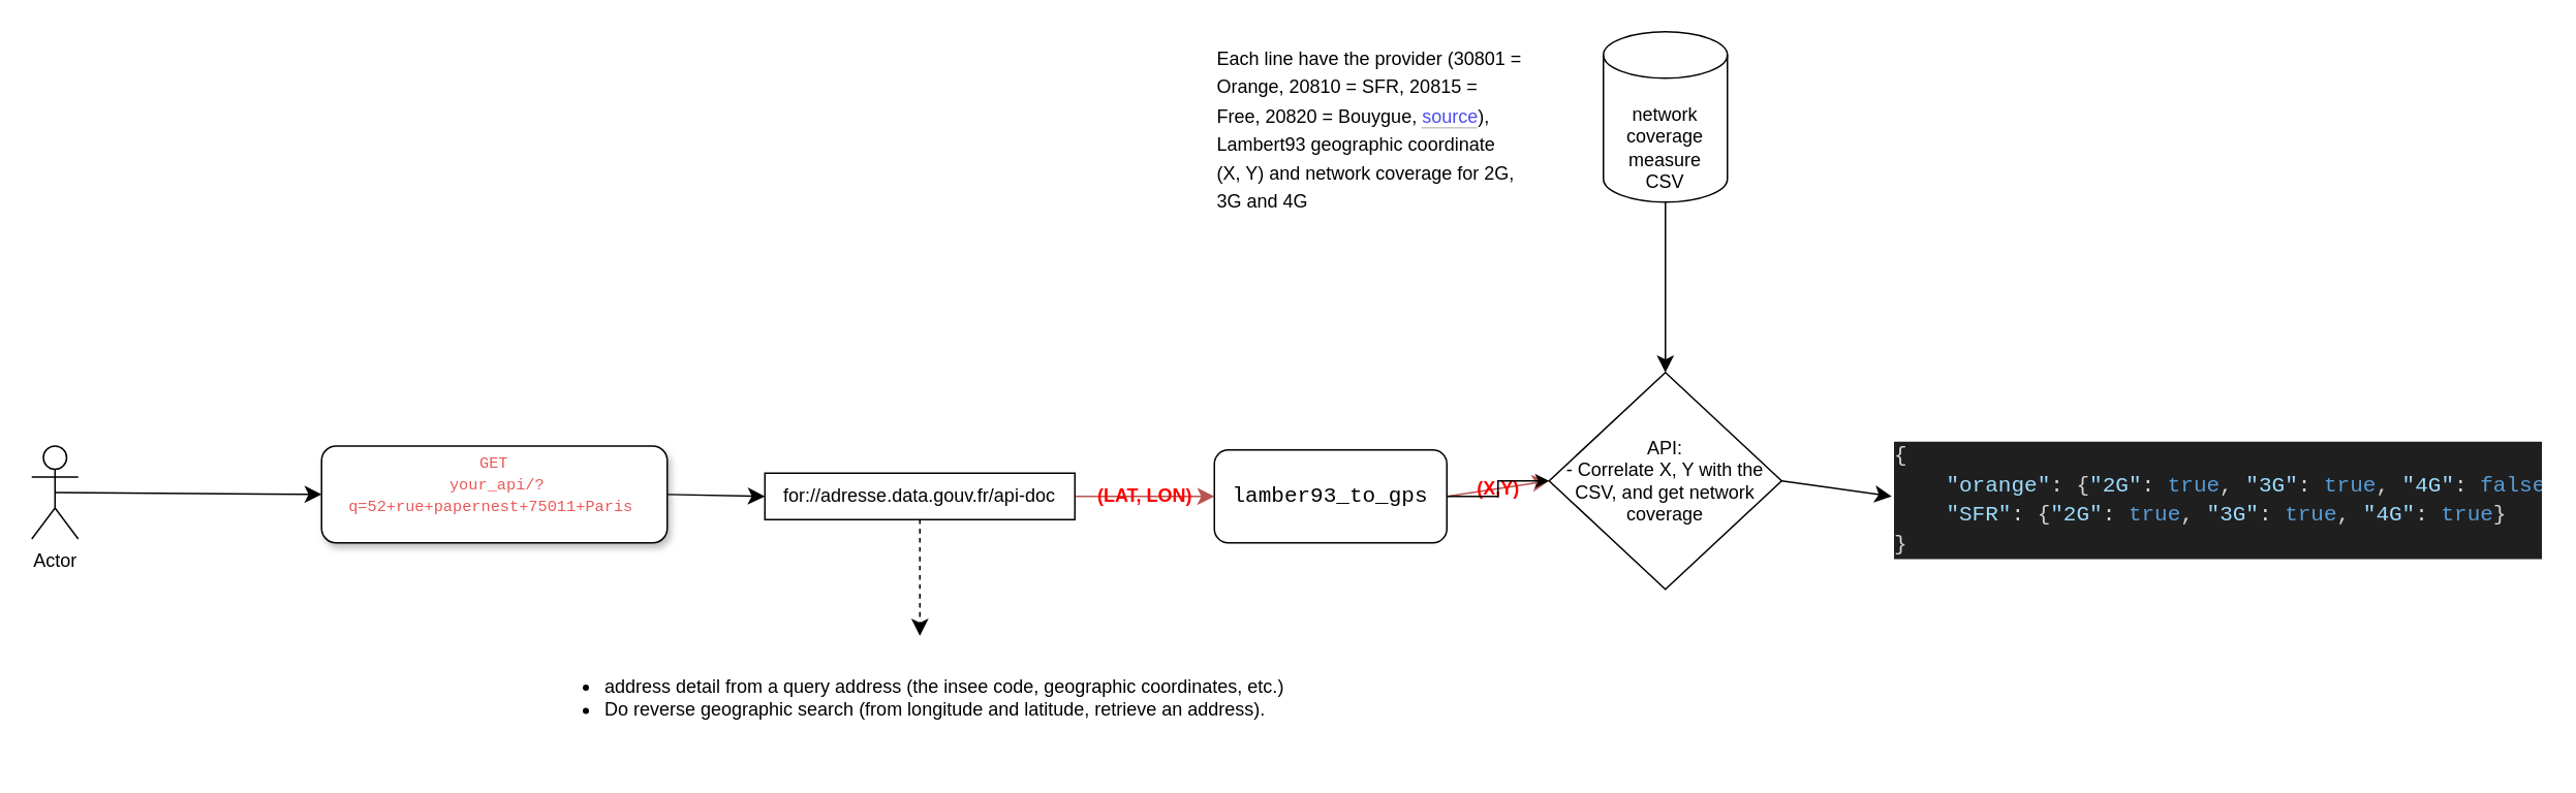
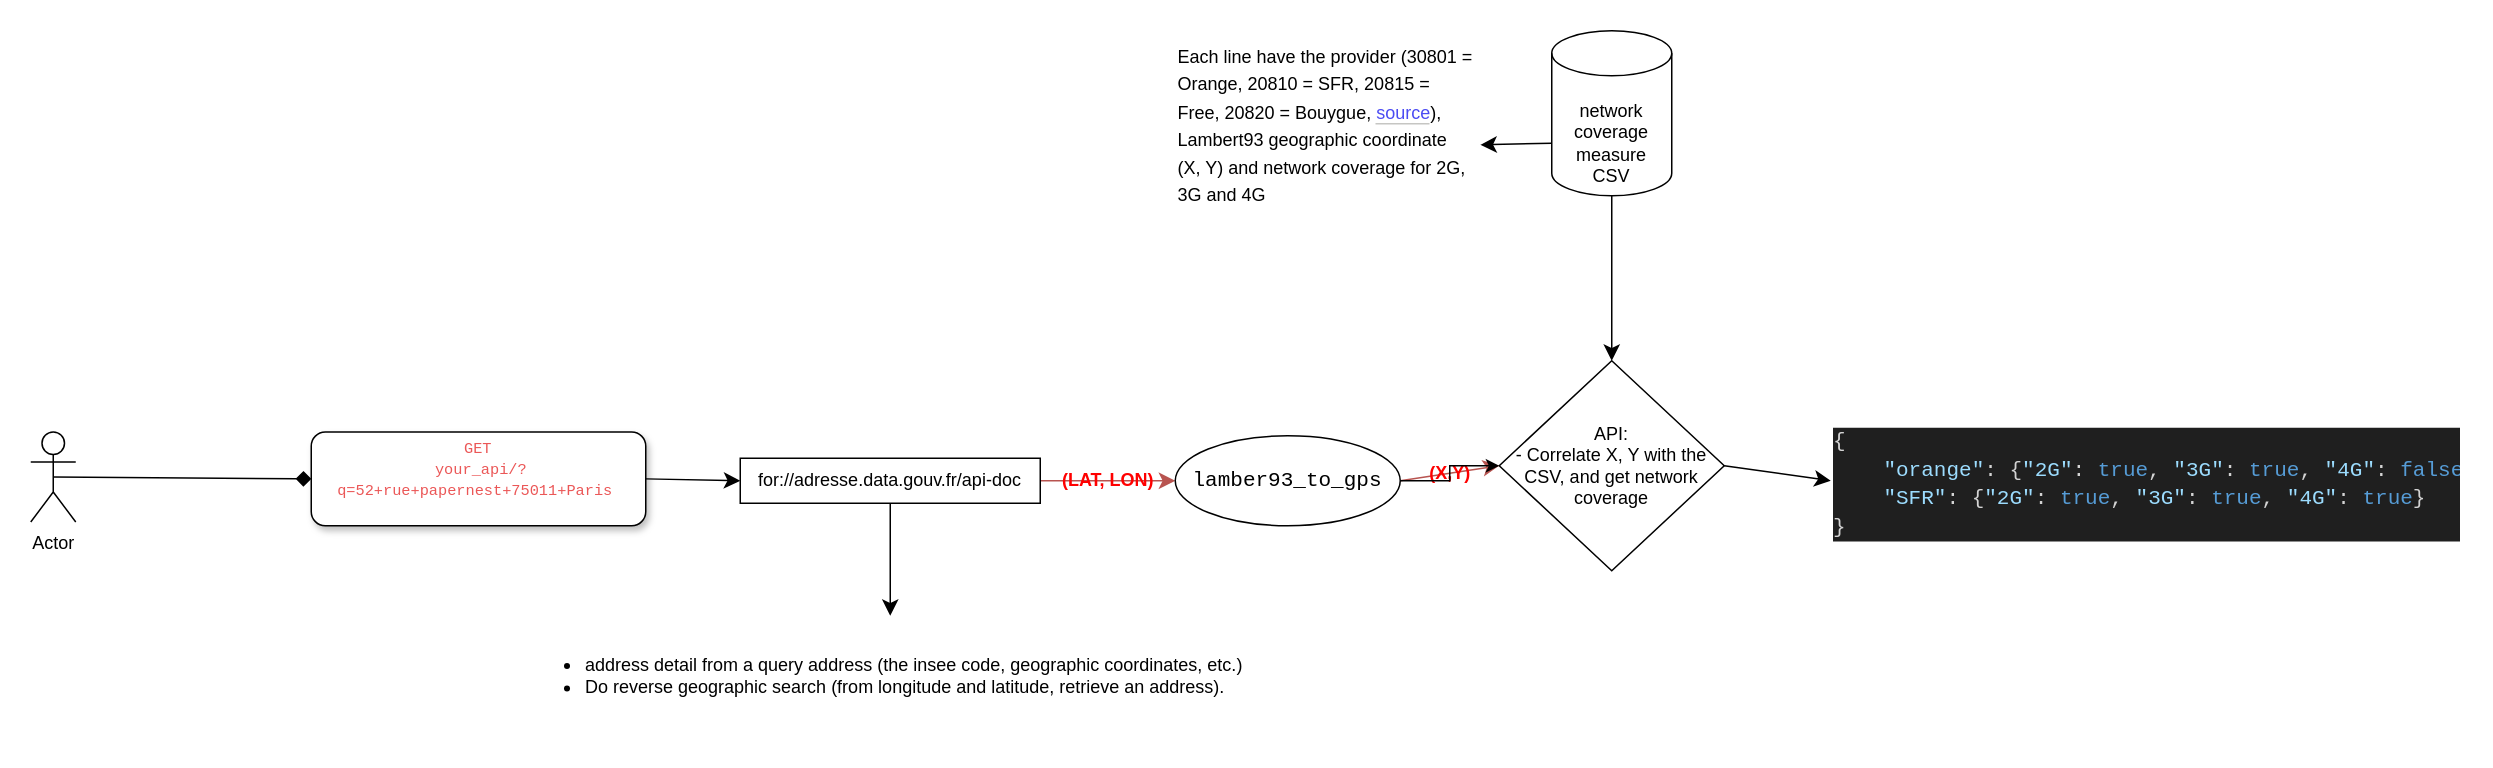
+ <mxCell id="7" style="edgeStyle=none;curved=1;rounded=0;orthogonalLoop=1;jettySize=auto;html=1;exitX=0;exitY=0;exitDx=0;exitDy=75;exitPerimeter=0;entryX=1.017;entryY=0.585;entryDx=0;entryDy=0;entryPerimeter=0;fontSize=12;startSize=8;endSize=8;labelBackgroundColor=none;fontColor=default;" edge="1" parent="1" source="5" target="6"><mxGeometry relative="1" as="geometry" /></mxCell>
- <mxCell id="13" style="edgeStyle=none;curved=1;rounded=0;orthogonalLoop=1;jettySize=auto;html=1;exitX=0.5;exitY=0.5;exitDx=0;exitDy=0;exitPerimeter=0;entryX=0;entryY=0.5;entryDx=0;entryDy=0;fontSize=12;startSize=8;endSize=8;labelBackgroundColor=none;fontColor=default;" edge="1" parent="1" source="14" target="16"><mxGeometry relative="1" as="geometry"><mxPoint x="207" y="320" as="targetPoint" /></mxGeometry></mxCell>
+ <mxCell id="13" style="edgeStyle=none;curved=1;rounded=0;orthogonalLoop=1;jettySize=auto;html=1;exitX=0.5;exitY=0.5;exitDx=0;exitDy=0;exitPerimeter=0;entryX=0;entryY=0.5;entryDx=0;entryDy=0;fontSize=12;startSize=8;endSize=8;labelBackgroundColor=none;fontColor=default;endArrow=diamond;" edge="1" parent="1" source="14" target="16"><mxGeometry relative="1" as="geometry"><mxPoint x="207" y="320" as="targetPoint" /></mxGeometry></mxCell>
- <mxCell id="19" value="&lt;br&gt;&lt;div style=&quot;font-family: Consolas, &amp;quot;Courier New&amp;quot;, monospace; font-weight: normal; font-size: 14px; line-height: 19px; white-space: pre;&quot;&gt;&lt;div style=&quot;&quot;&gt;lamber93_to_gps&lt;/div&gt;&lt;/div&gt;&lt;div&gt;&lt;br&gt;&lt;/div&gt;" style="rounded=1;whiteSpace=wrap;html=1;direction=east;labelBackgroundColor=none;" vertex="1" parent="1"><mxGeometry x="783" y="290" width="150" height="60" as="geometry" /></mxCell>
+ <mxCell id="19" value="&lt;br&gt;&lt;div style=&quot;font-family: Consolas, &amp;quot;Courier New&amp;quot;, monospace; font-weight: normal; font-size: 14px; line-height: 19px; white-space: pre;&quot;&gt;&lt;div style=&quot;&quot;&gt;lamber93_to_gps&lt;/div&gt;&lt;/div&gt;&lt;div&gt;&lt;br&gt;&lt;/div&gt;" style="ellipse;whiteSpace=wrap;html=1;direction=east;labelBackgroundColor=none;" vertex="1" parent="1"><mxGeometry x="783" y="290" width="150" height="60" as="geometry" /></mxCell>
- <mxCell id="8" style="edgeStyle=none;curved=1;rounded=0;orthogonalLoop=1;jettySize=auto;html=1;exitX=0.5;exitY=1;exitDx=0;exitDy=0;entryX=0.5;entryY=0;entryDx=0;entryDy=0;fontSize=12;startSize=8;endSize=8;labelBackgroundColor=none;fontColor=default;dashed=1;" edge="1" parent="1" source="10" target="11"><mxGeometry relative="1" as="geometry"><mxPoint x="680" y="410" as="targetPoint" /></mxGeometry></mxCell>
+ <mxCell id="8" style="edgeStyle=none;curved=1;rounded=0;orthogonalLoop=1;jettySize=auto;html=1;exitX=0.5;exitY=1;exitDx=0;exitDy=0;entryX=0.5;entryY=0;entryDx=0;entryDy=0;fontSize=12;startSize=8;endSize=8;labelBackgroundColor=none;fontColor=default;" edge="1" parent="1" source="10" target="11"><mxGeometry relative="1" as="geometry"><mxPoint x="680" y="410" as="targetPoint" /></mxGeometry></mxCell>
